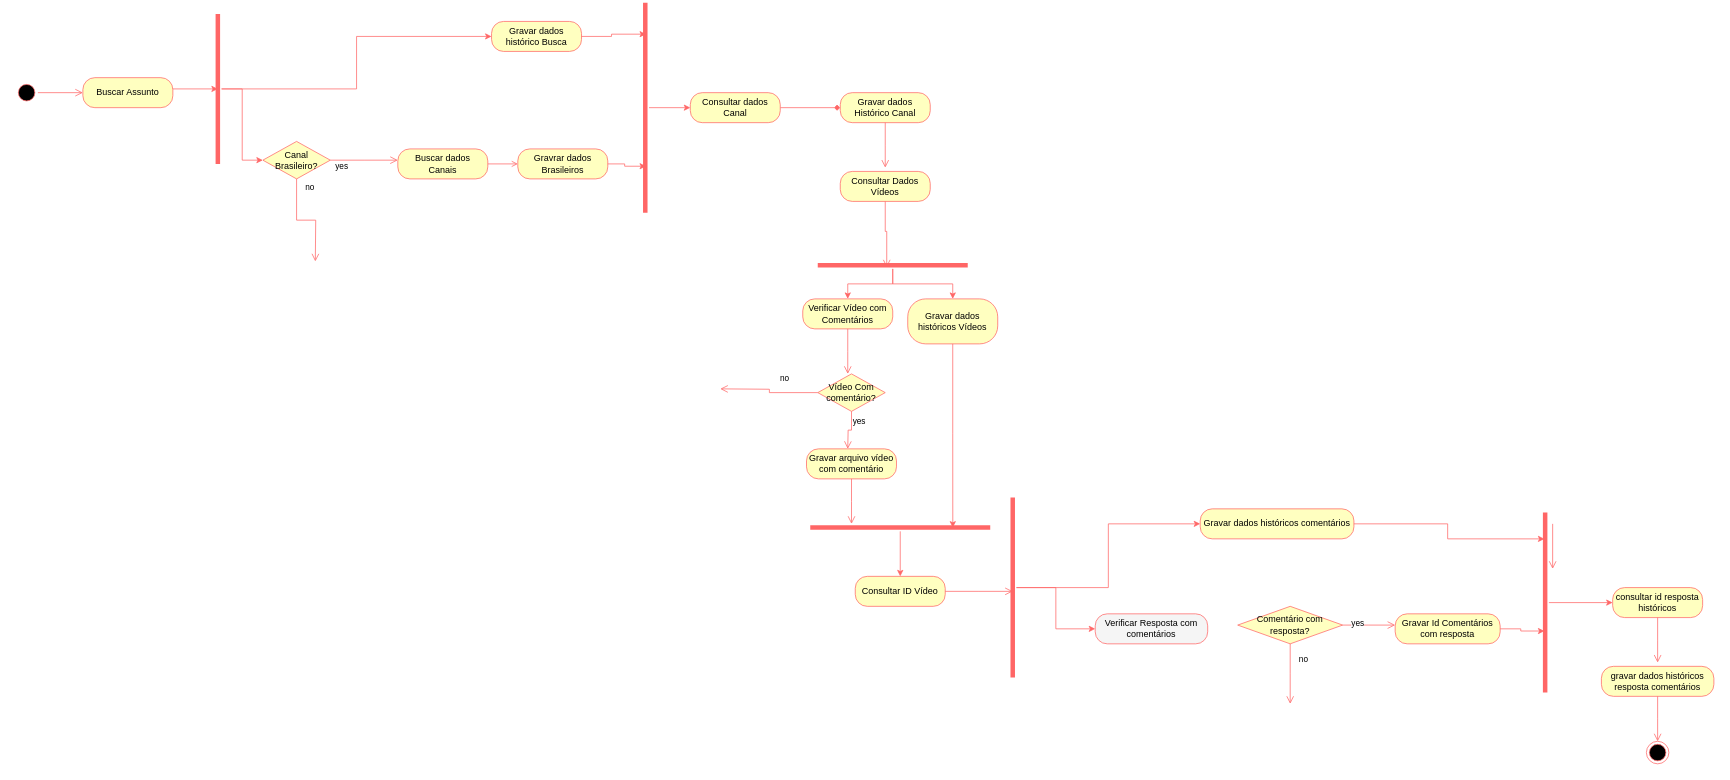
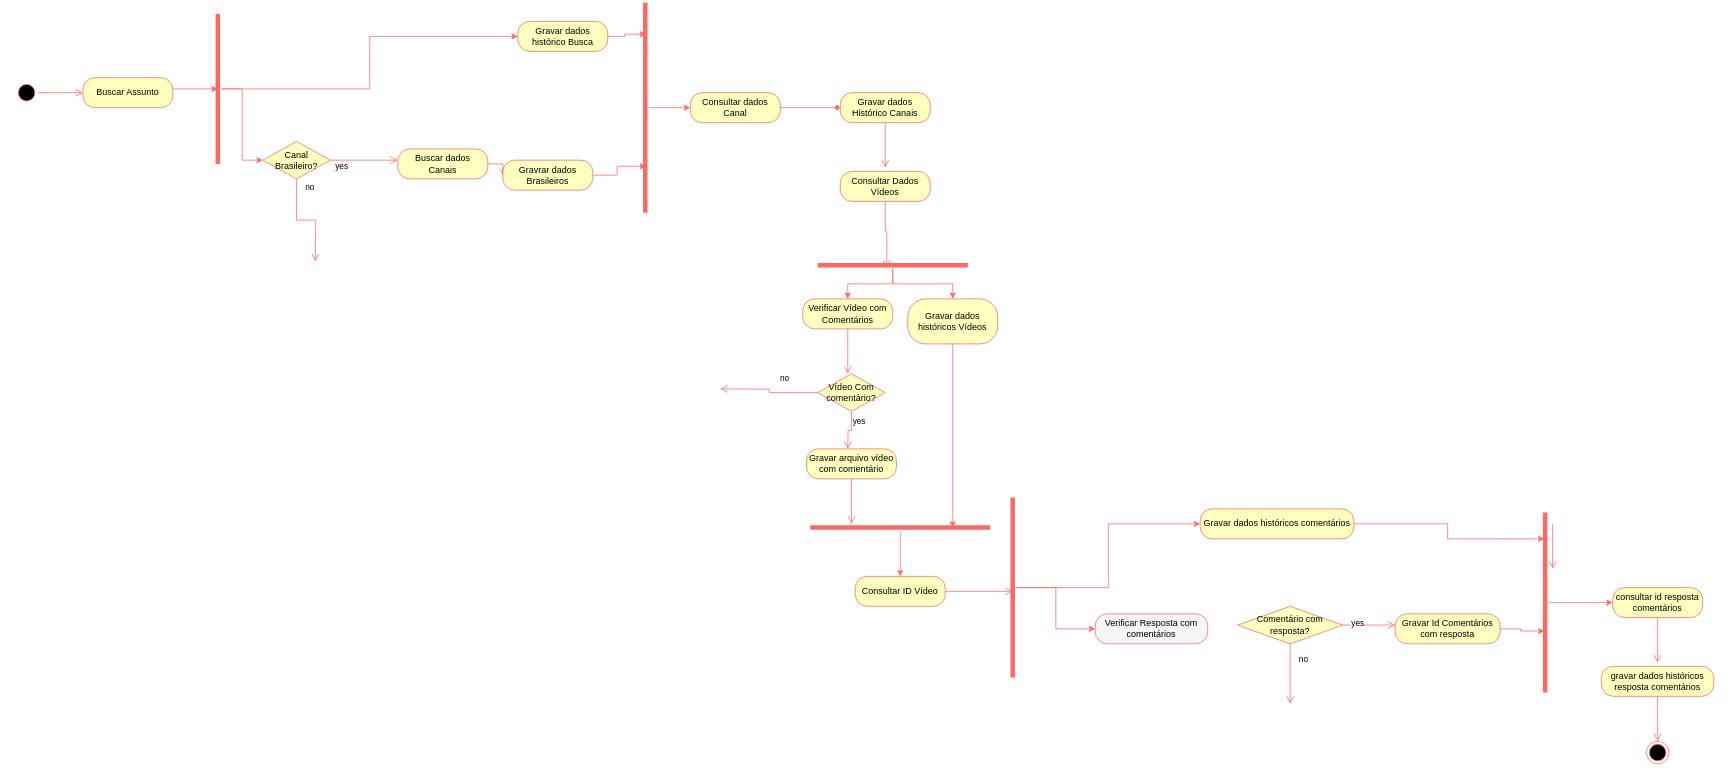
- <mxCell id="6" value="Gravar dados histórico Busca" style="rounded=1;whiteSpace=wrap;html=1;arcSize=40;fontColor=#000000;fillColor=#ffffc0;strokeColor=#FF6666;" vertex="1" parent="1"><mxGeometry x="655" y="20" width="120" height="40" as="geometry" /></mxCell>
+ <mxCell id="6" value="Gravar dados histórico Busca" style="rounded=1;whiteSpace=wrap;html=1;arcSize=40;fontColor=#000000;fillColor=#ffffc0;strokeColor=#FF6666;" vertex="1" parent="1"><mxGeometry x="690" y="20" width="120" height="40" as="geometry" /></mxCell>
- <mxCell id="22" value="Gravar dados Histórico Canal" style="rounded=1;whiteSpace=wrap;html=1;arcSize=40;fontColor=#000000;fillColor=#ffffc0;strokeColor=#FF6666;" vertex="1" parent="1"><mxGeometry x="1120" y="115" width="120" height="40" as="geometry" /></mxCell>
+ <mxCell id="22" value="Gravar dados Histórico Canais" style="rounded=1;whiteSpace=wrap;html=1;arcSize=40;fontColor=#000000;fillColor=#ffffc0;strokeColor=#FF6666;" vertex="1" parent="1"><mxGeometry x="1120" y="115" width="120" height="40" as="geometry" /></mxCell>
- <mxCell id="15" value="Gravrar dados Brasileiros" style="rounded=1;whiteSpace=wrap;html=1;arcSize=40;fontColor=#000000;fillColor=#ffffc0;strokeColor=#FF6666;" vertex="1" parent="1"><mxGeometry x="690" y="190" width="120" height="40" as="geometry" /></mxCell>
+ <mxCell id="15" value="Gravrar dados Brasileiros" style="rounded=1;whiteSpace=wrap;html=1;arcSize=40;fontColor=#000000;fillColor=#ffffc0;strokeColor=#FF6666;" vertex="1" parent="1"><mxGeometry x="670" y="205" width="120" height="40" as="geometry" /></mxCell>
- <mxCell id="55" value="consultar id resposta históricos" style="rounded=1;whiteSpace=wrap;html=1;arcSize=40;fontColor=#000000;fillColor=#ffffc0;strokeColor=#FF6666;" vertex="1" parent="1"><mxGeometry x="2150" y="775" width="120" height="40" as="geometry" /></mxCell>
+ <mxCell id="55" value="consultar id resposta comentários" style="rounded=1;whiteSpace=wrap;html=1;arcSize=40;fontColor=#000000;fillColor=#ffffc0;strokeColor=#FF6666;" vertex="1" parent="1"><mxGeometry x="2150" y="775" width="120" height="40" as="geometry" /></mxCell>
